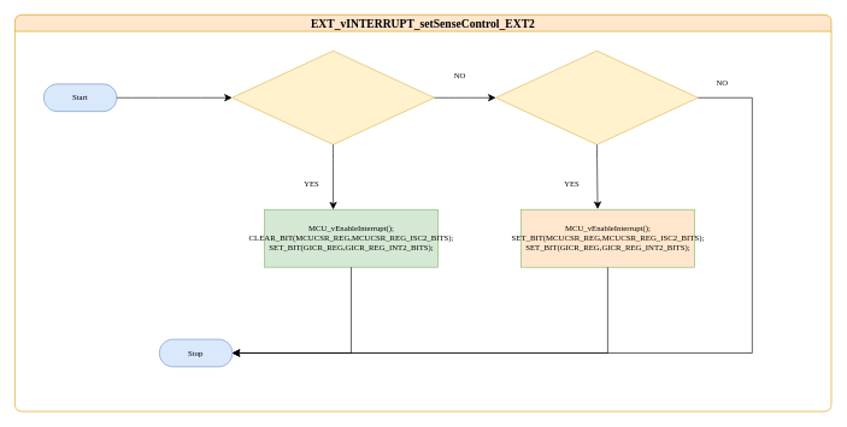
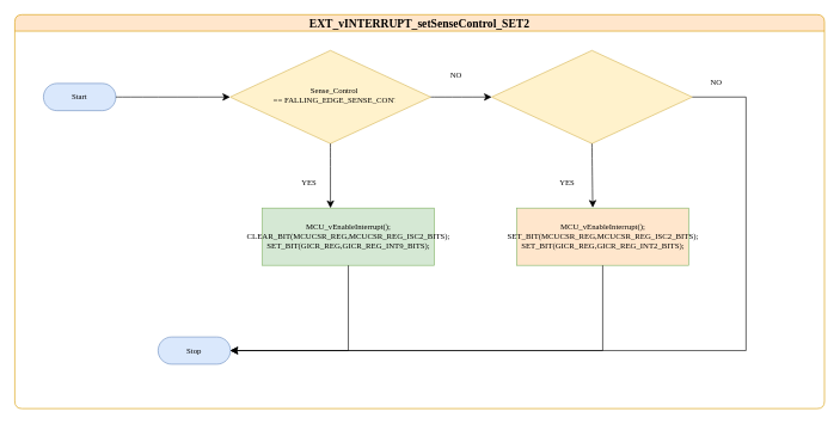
- <mxCell id="4" value="EXT_vINTERRUPT_setSenseControl_EXT2&lt;span id=&quot;docs-internal-guid-98234657-7fff-04d9-a120-3d8ea489c442&quot; style=&quot;font-weight:normal;&quot;&gt;&lt;/span&gt;" style="swimlane;whiteSpace=wrap;html=1;rounded=1;fontSize=16;fontFamily=Calibri;fillColor=#ffe6cc;strokeColor=#d79b00;" vertex="1" parent="1"><mxGeometry x="20" y="20" width="1130" height="550" as="geometry"><mxRectangle x="-207" y="152.5" width="134" height="31" as="alternateBounds" /></mxGeometry></mxCell>
+ <mxCell id="4" value="EXT_vINTERRUPT_setSenseControl_SET2&lt;span id=&quot;docs-internal-guid-98234657-7fff-04d9-a120-3d8ea489c442&quot; style=&quot;font-weight:normal;&quot;&gt;&lt;/span&gt;" style="swimlane;whiteSpace=wrap;html=1;rounded=1;fontSize=16;fontFamily=Calibri;fillColor=#ffe6cc;strokeColor=#d79b00;" vertex="1" parent="1"><mxGeometry x="20" y="20" width="1130" height="550" as="geometry"><mxRectangle x="-207" y="152.5" width="134" height="31" as="alternateBounds" /></mxGeometry></mxCell>
+ <mxCell id="6" value="&lt;div style=&quot;font-size: 11.27px;&quot;&gt;&lt;font style=&quot;font-size: 11.27px;&quot;&gt;Sense_Control ==&amp;nbsp;FALLING_EDGE_SENSE_CONTROL&lt;/font&gt;&lt;br style=&quot;font-size: 11.27px;&quot;&gt;&lt;/div&gt;" style="text;vsdxID=219;fillColor=none;gradientColor=none;strokeColor=none;spacingTop=-1;spacingBottom=-1;spacingLeft=-1;spacingRight=-1;points=[[0,0.5,0],[1,0.5,0],[0.5,0,0],[0.5,1,0]];labelBackgroundColor=none;rounded=1;html=1;whiteSpace=wrap;verticalAlign=middle;align=center;overflow=width;;html=1;fontColor=#000000;fontFamily=Calibri;fontSize=11.27;" vertex="1" parent="5"><mxGeometry x="60.02" y="16.1" width="169.98" height="93.9" as="geometry" /></mxCell>
- <mxCell id="7" value="&lt;div style=&quot;font-size: 11.27px;&quot;&gt;&lt;div style=&quot;border-color: var(--border-color);&quot;&gt;&lt;div style=&quot;border-color: var(--border-color);&quot;&gt;&lt;font style=&quot;border-color: var(--border-color);&quot;&gt;MCU_vEnableInterrupt();&lt;/font&gt;&lt;/div&gt;&lt;div style=&quot;border-color: var(--border-color);&quot;&gt;&lt;font style=&quot;border-color: var(--border-color);&quot;&gt;CLEAR_BIT(MCUCSR_REG,MCUCSR_REG_ISC2_BITS);&lt;/font&gt;&lt;/div&gt;&lt;div style=&quot;border-color: var(--border-color);&quot;&gt;&lt;font style=&quot;border-color: var(--border-color);&quot;&gt;&lt;span style=&quot;border-color: var(--border-color);&quot;&gt;&lt;/span&gt;SET_BIT(GICR_REG,GICR_REG_INT2_BITS);&lt;/font&gt;&lt;/div&gt;&lt;/div&gt;&lt;/div&gt;" style="rounded=0;whiteSpace=wrap;html=1;fontSize=11.27;fillColor=#d5e8d4;strokeColor=#82b366;fontFamily=Calibri;" vertex="1" parent="4"><mxGeometry x="345.5" y="270" width="240" height="80" as="geometry" /></mxCell>
+ <mxCell id="7" value="&lt;div style=&quot;font-size: 11.27px;&quot;&gt;&lt;div style=&quot;border-color: var(--border-color);&quot;&gt;&lt;div style=&quot;border-color: var(--border-color);&quot;&gt;&lt;font style=&quot;border-color: var(--border-color);&quot;&gt;MCU_vEnableInterrupt();&lt;/font&gt;&lt;/div&gt;&lt;div style=&quot;border-color: var(--border-color);&quot;&gt;&lt;font style=&quot;border-color: var(--border-color);&quot;&gt;CLEAR_BIT(MCUCSR_REG,MCUCSR_REG_ISC2_BITS);&lt;/font&gt;&lt;/div&gt;&lt;div style=&quot;border-color: var(--border-color);&quot;&gt;&lt;font style=&quot;border-color: var(--border-color);&quot;&gt;&lt;span style=&quot;border-color: var(--border-color);&quot;&gt;&lt;/span&gt;SET_BIT(GICR_REG,GICR_REG_INT9_BITS);&lt;/font&gt;&lt;/div&gt;&lt;/div&gt;&lt;/div&gt;" style="rounded=0;whiteSpace=wrap;html=1;fontSize=11.27;fillColor=#d5e8d4;strokeColor=#82b366;fontFamily=Calibri;" vertex="1" parent="4"><mxGeometry x="345.5" y="270" width="240" height="80" as="geometry" /></mxCell>
